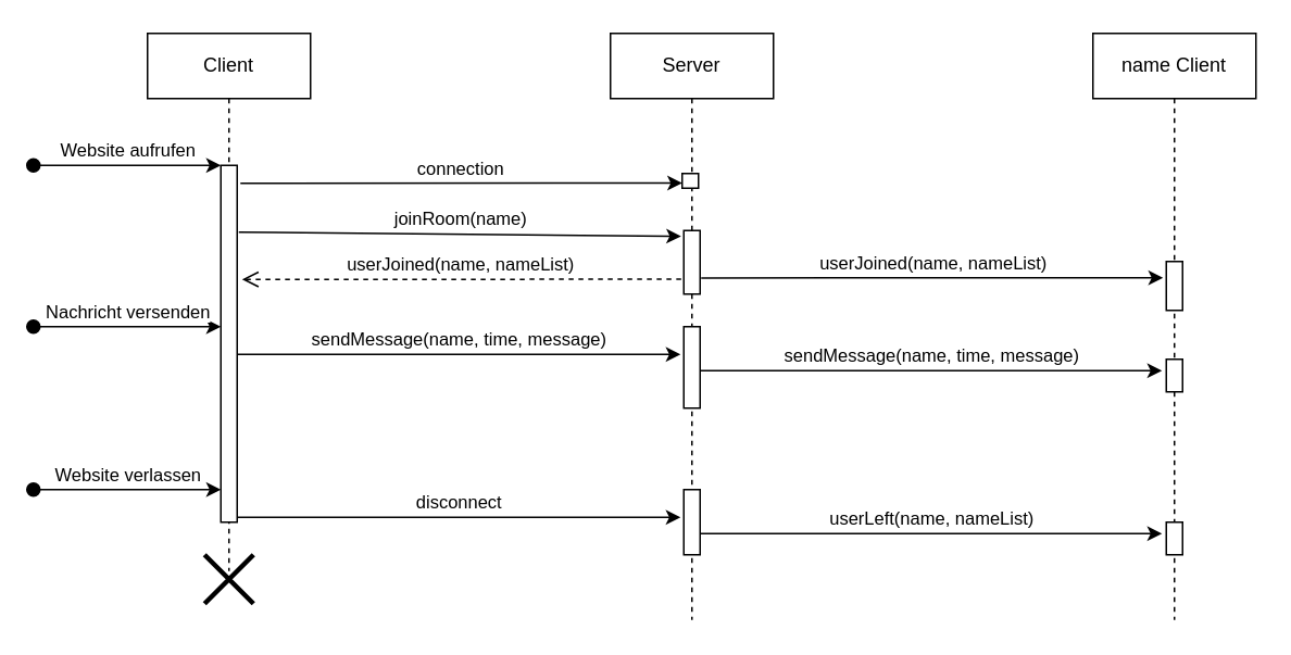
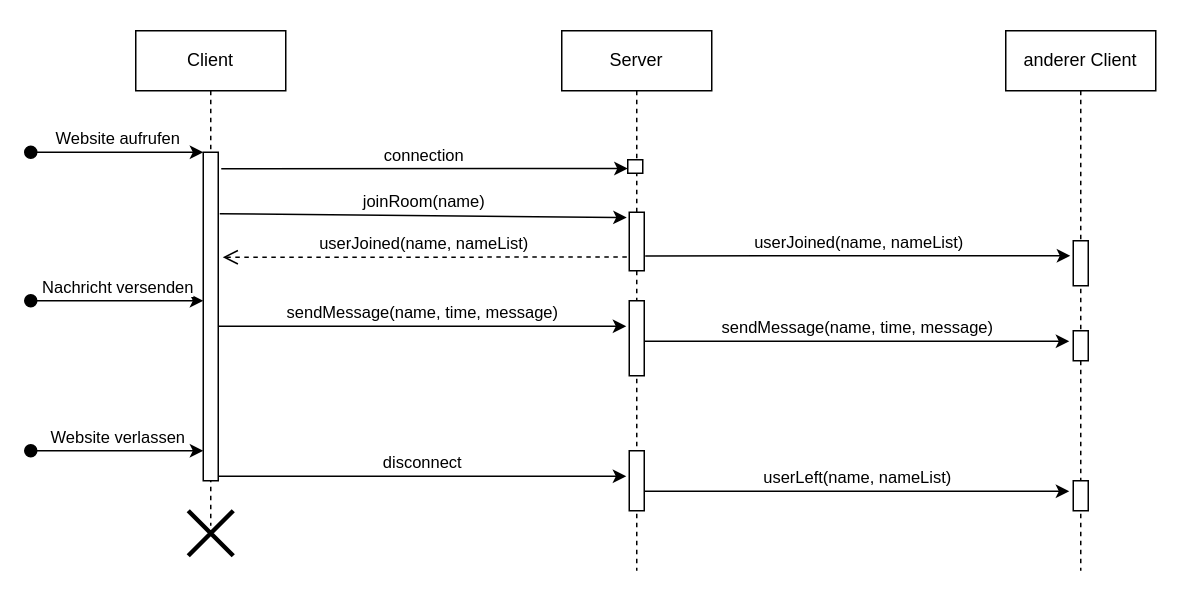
- <mxCell id="9" value="name Client" style="shape=umlLifeline;perimeter=lifelinePerimeter;whiteSpace=wrap;html=1;container=1;collapsible=0;recursiveResize=0;outlineConnect=0;" parent="1" vertex="1"><mxGeometry x="670" y="20" width="100" height="360" as="geometry" /></mxCell>
+ <mxCell id="9" value="anderer Client" style="shape=umlLifeline;perimeter=lifelinePerimeter;whiteSpace=wrap;html=1;container=1;collapsible=0;recursiveResize=0;outlineConnect=0;" parent="1" vertex="1"><mxGeometry x="670" y="20" width="100" height="360" as="geometry" /></mxCell>
